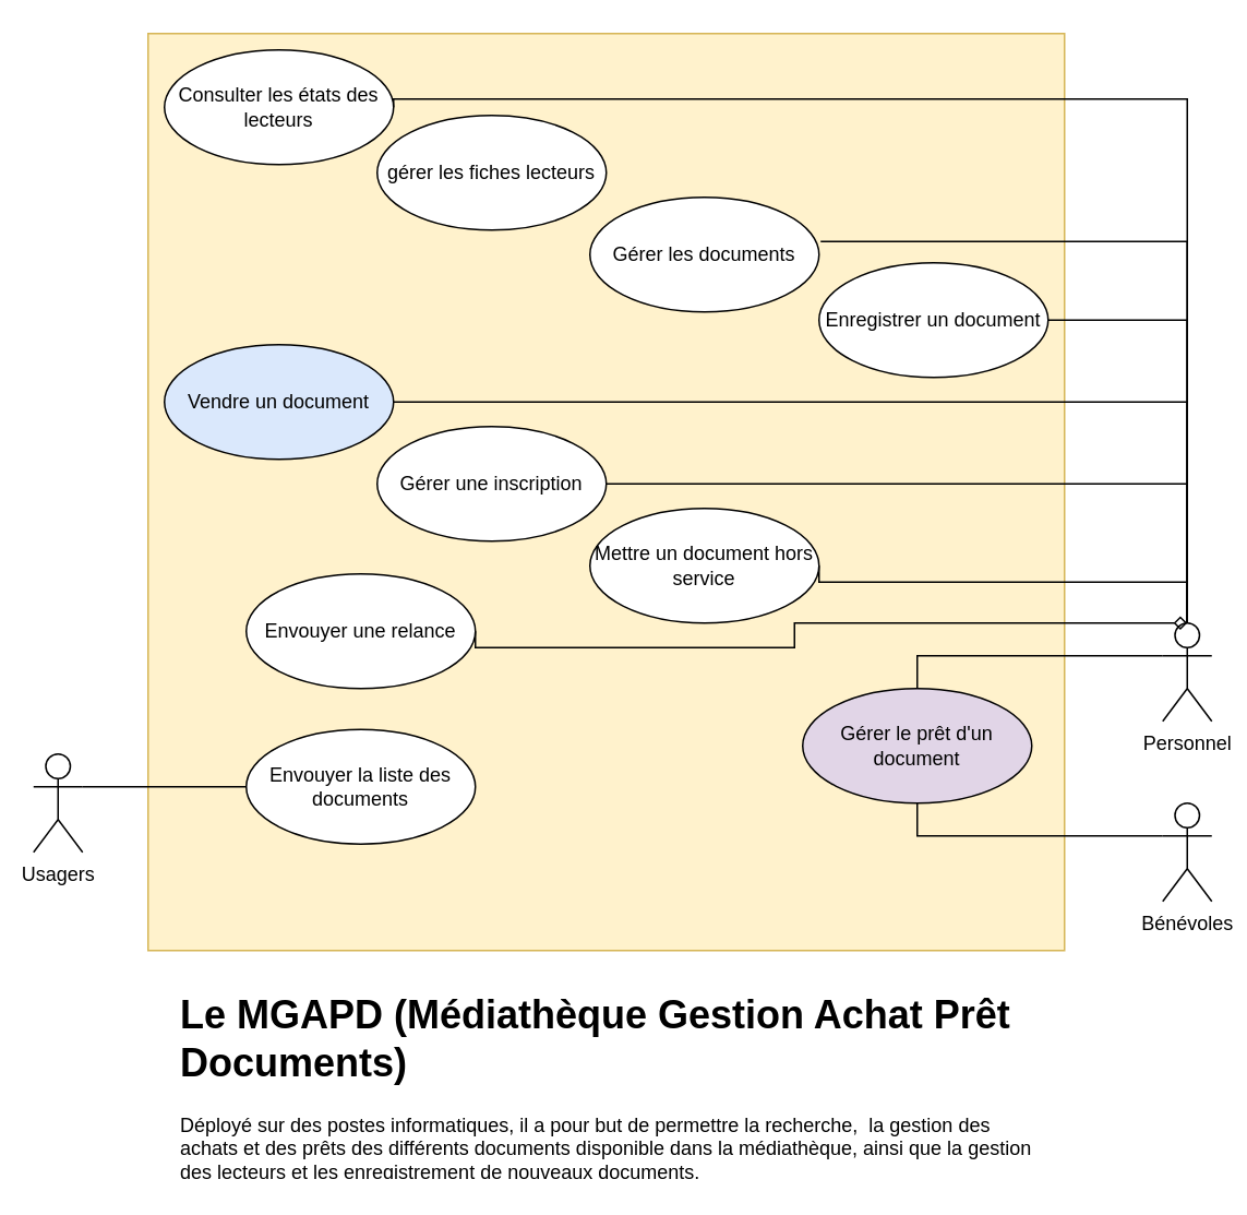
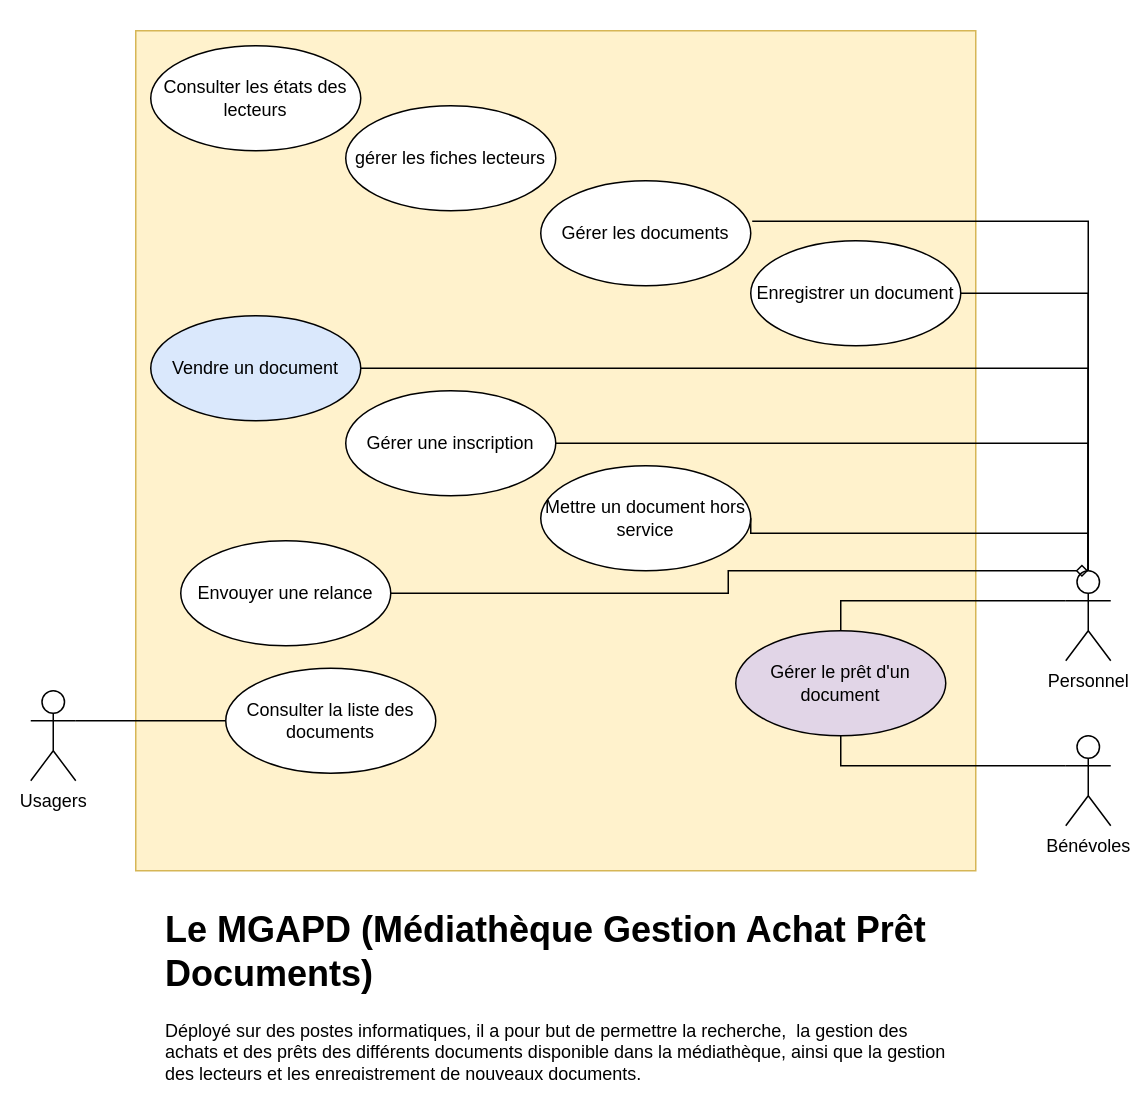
- <mxCell id="21" style="edgeStyle=orthogonalEdgeStyle;rounded=0;orthogonalLoop=1;jettySize=auto;html=1;exitX=1;exitY=0.5;exitDx=0;exitDy=0;entryX=0.5;entryY=0;entryDx=0;entryDy=0;entryPerimeter=0;endArrow=none;endFill=0;strokeColor=#000000;" edge="1" parent="1" source="22" target="11"><mxGeometry relative="1" as="geometry"><Array as="points"><mxPoint x="240" y="60" /><mxPoint x="725" y="60" /></Array></mxGeometry></mxCell>
- <mxCell id="26" value="Envouyer une relance" style="ellipse;whiteSpace=wrap;html=1;" vertex="1" parent="1"><mxGeometry x="150" y="350" width="140" height="70" as="geometry" /></mxCell>
+ <mxCell id="26" value="Envouyer une relance" style="ellipse;whiteSpace=wrap;html=1;" vertex="1" parent="1"><mxGeometry x="120" y="360" width="140" height="70" as="geometry" /></mxCell>
- <mxCell id="14" value="Envouyer la liste des documents" style="ellipse;whiteSpace=wrap;html=1;" vertex="1" parent="1"><mxGeometry x="150" y="445" width="140" height="70" as="geometry" /></mxCell>
+ <mxCell id="14" value="Consulter la liste des documents" style="ellipse;whiteSpace=wrap;html=1;" vertex="1" parent="1"><mxGeometry x="150" y="445" width="140" height="70" as="geometry" /></mxCell>
